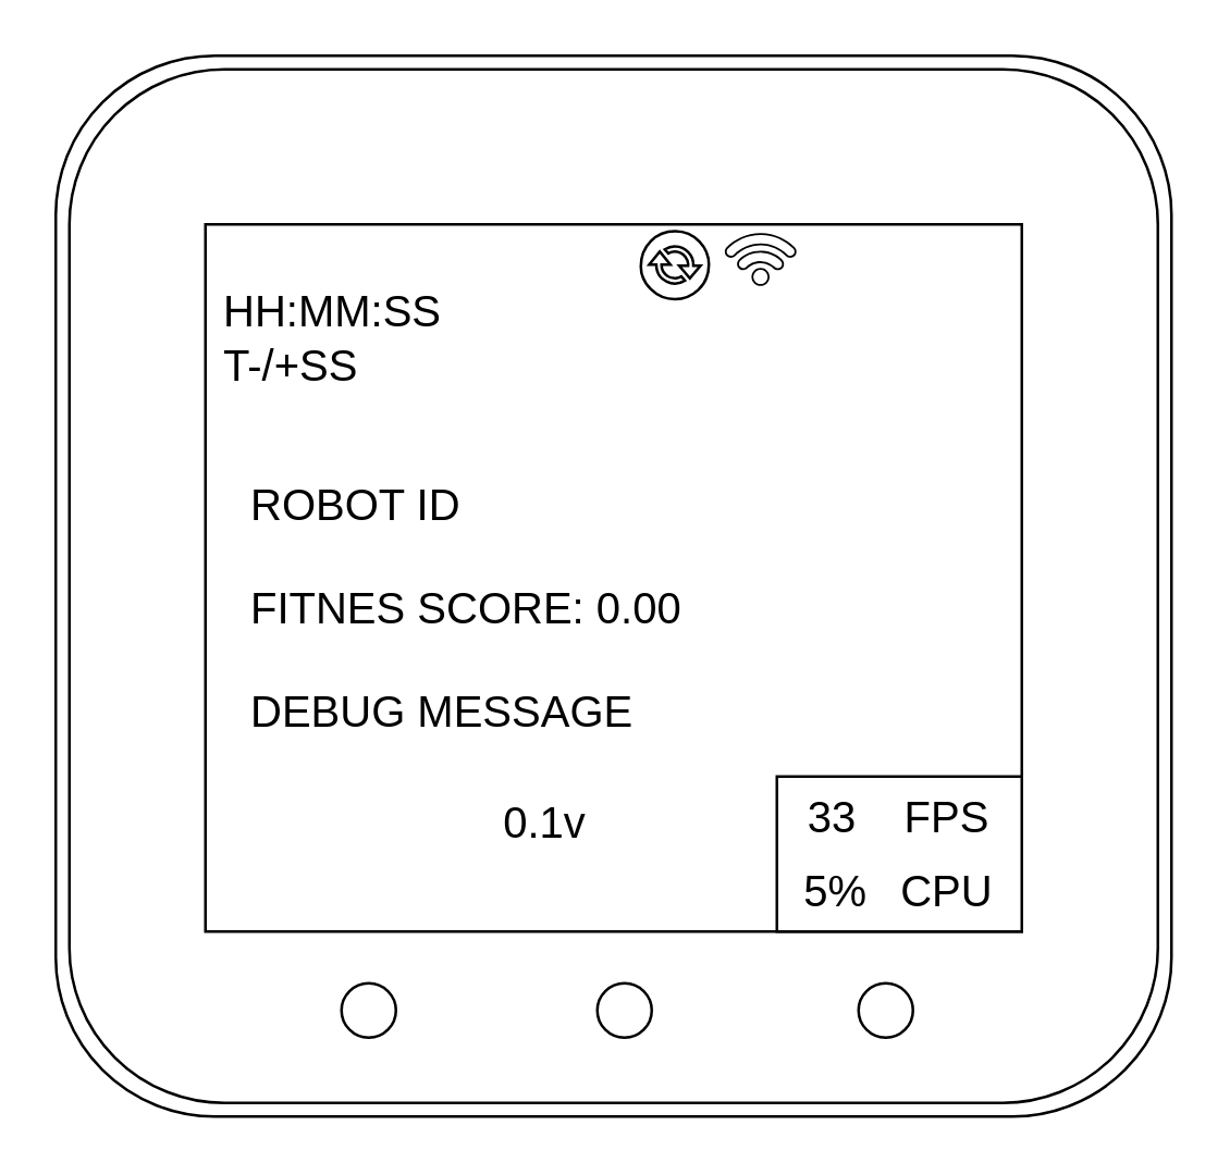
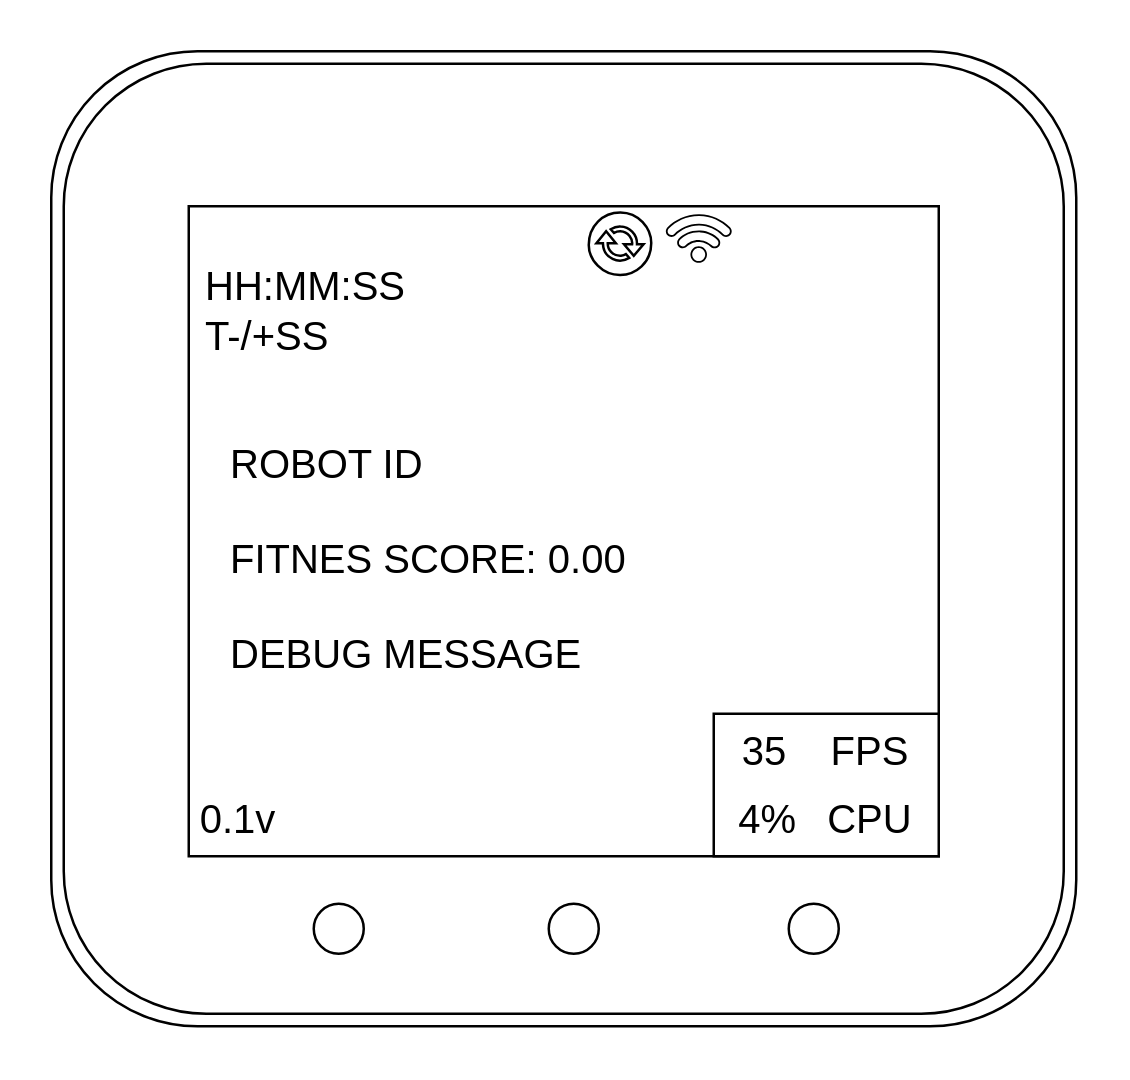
- <mxCell id="9" value="&lt;font style=&quot;font-size: 16px;&quot;&gt;33&lt;span style=&quot;white-space: pre;&quot;&gt;&#09;&lt;/span&gt;FPS&lt;/font&gt;" style="text;html=1;align=center;verticalAlign=middle;whiteSpace=wrap;rounded=0;" vertex="1" parent="1"><mxGeometry x="285" y="285" width="90" height="30" as="geometry" /></mxCell>
+ <mxCell id="9" value="&lt;font style=&quot;font-size: 16px;&quot;&gt;35&lt;span style=&quot;white-space: pre;&quot;&gt;&#09;&lt;/span&gt;FPS&lt;/font&gt;" style="text;html=1;align=center;verticalAlign=middle;whiteSpace=wrap;rounded=0;" vertex="1" parent="1"><mxGeometry x="285" y="285" width="90" height="30" as="geometry" /></mxCell>
- <mxCell id="11" value="&lt;font style=&quot;font-size: 16px;&quot;&gt;0.1v&lt;/font&gt;" style="text;html=1;align=center;verticalAlign=middle;whiteSpace=wrap;rounded=0;" vertex="1" parent="1"><mxGeometry x="180" y="287" width="40" height="30" as="geometry" /></mxCell>
+ <mxCell id="11" value="&lt;font style=&quot;font-size: 16px;&quot;&gt;0.1v&lt;/font&gt;" style="text;html=1;align=center;verticalAlign=middle;whiteSpace=wrap;rounded=0;" vertex="1" parent="1"><mxGeometry x="75" y="312" width="40" height="30" as="geometry" /></mxCell>
- <mxCell id="10" value="&lt;span style=&quot;font-size: 16px;&quot;&gt;5%&lt;span style=&quot;white-space: pre;&quot;&gt;&#09;&lt;/span&gt;CPU&lt;/span&gt;" style="text;html=1;align=center;verticalAlign=middle;whiteSpace=wrap;rounded=0;" vertex="1" parent="1"><mxGeometry x="285" y="312" width="90" height="30" as="geometry" /></mxCell>
+ <mxCell id="10" value="&lt;span style=&quot;font-size: 16px;&quot;&gt;4%&lt;span style=&quot;white-space: pre;&quot;&gt;&#09;&lt;/span&gt;CPU&lt;/span&gt;" style="text;html=1;align=center;verticalAlign=middle;whiteSpace=wrap;rounded=0;" vertex="1" parent="1"><mxGeometry x="285" y="312" width="90" height="30" as="geometry" /></mxCell>
